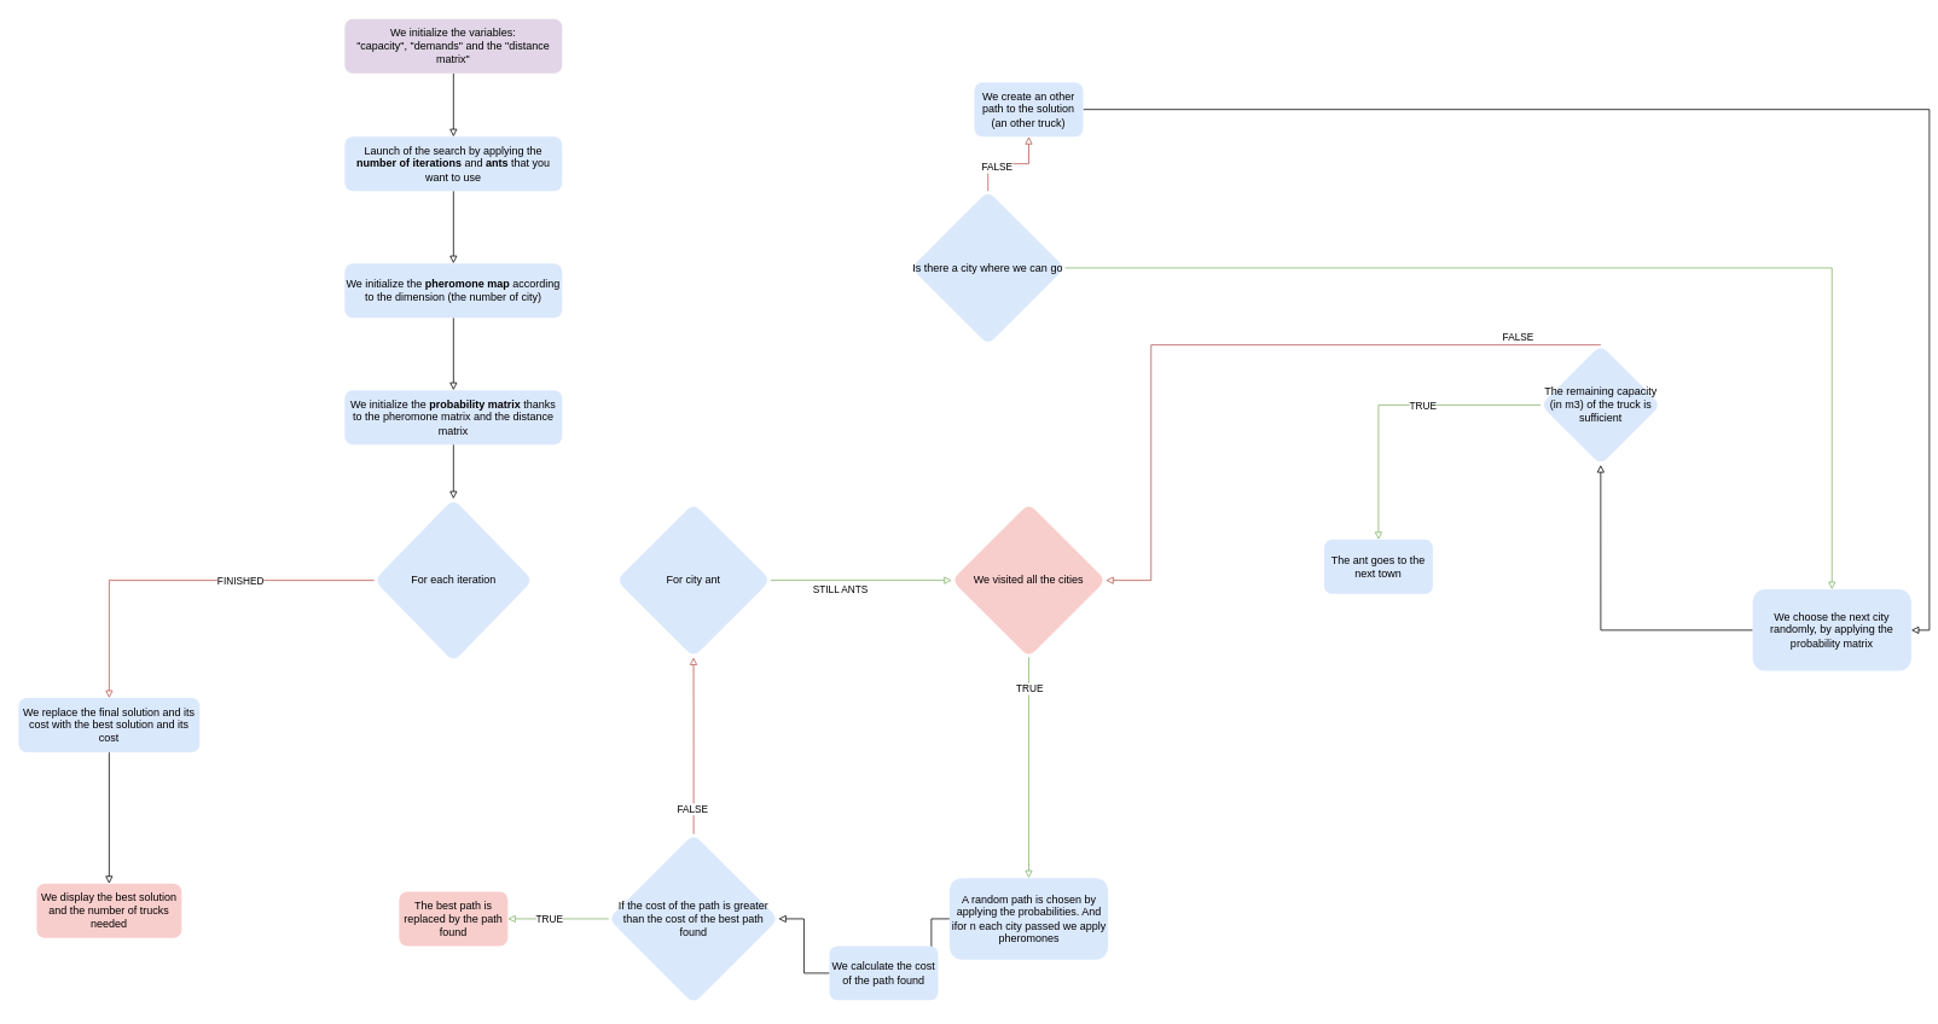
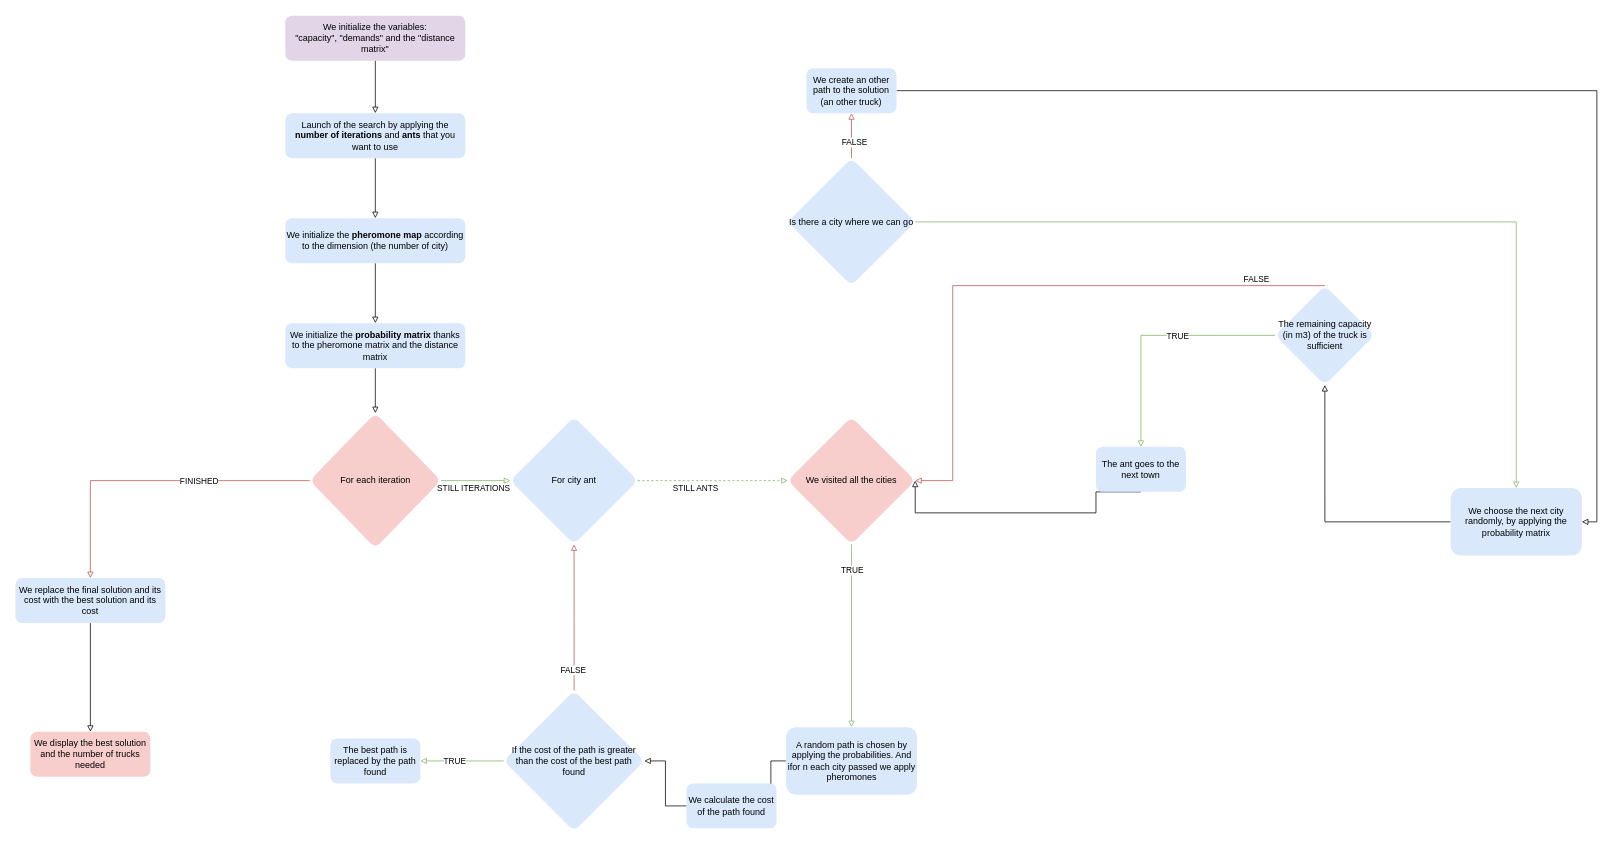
- <mxCell id="43" value="Is there a city where we can go" style="rhombus;whiteSpace=wrap;html=1;rounded=1;shadow=0;strokeColor=none;strokeWidth=1;fillColor=#dae8fc;glass=0;" vertex="1" parent="1"><mxGeometry x="1005" y="210" width="170" height="170" as="geometry" /></mxCell>
+ <mxCell id="43" value="Is there a city where we can go" style="rhombus;whiteSpace=wrap;html=1;rounded=1;shadow=0;strokeColor=none;strokeWidth=1;fillColor=#dae8fc;glass=0;" vertex="1" parent="1"><mxGeometry x="1050" y="210" width="170" height="170" as="geometry" /></mxCell>
- <mxCell id="14" value="For each iteration" style="rhombus;whiteSpace=wrap;html=1;rounded=1;shadow=0;strokeColor=none;strokeWidth=1;fillColor=#dae8fc;glass=0;" vertex="1" parent="1"><mxGeometry x="412.5" y="550" width="175" height="180" as="geometry" /></mxCell>
+ <mxCell id="14" value="For each iteration" style="rhombus;whiteSpace=wrap;html=1;rounded=1;shadow=0;strokeColor=none;strokeWidth=1;fillColor=#f8cecc;glass=0;" vertex="1" parent="1"><mxGeometry x="412.5" y="550" width="175" height="180" as="geometry" /></mxCell>
+ <mxCell id="10" style="edgeStyle=orthogonalEdgeStyle;rounded=0;orthogonalLoop=1;jettySize=auto;html=1;exitX=1;exitY=0.5;exitDx=0;exitDy=0;entryX=0;entryY=0.5;entryDx=0;entryDy=0;endArrow=block;endFill=0;strokeColor=#82b366;fillColor=#d5e8d4;" edge="1" parent="1" source="14" target="17"><mxGeometry relative="1" as="geometry" /></mxCell>
+ <mxCell id="11" value="STILL ITERATIONS" style="edgeLabel;html=1;align=center;verticalAlign=middle;resizable=0;points=[];" vertex="1" connectable="0" parent="10"><mxGeometry x="-0.313" relative="1" as="geometry"><mxPoint x="11" y="10" as="offset" /></mxGeometry></mxCell>
- <mxCell id="15" value="" style="edgeStyle=orthogonalEdgeStyle;rounded=0;orthogonalLoop=1;jettySize=auto;html=1;endArrow=block;endFill=0;strokeColor=#82b366;fillColor=#d5e8d4;entryX=0;entryY=0.5;entryDx=0;entryDy=0;" edge="1" parent="1" source="17" target="39"><mxGeometry relative="1" as="geometry" /></mxCell>
+ <mxCell id="15" value="" style="edgeStyle=orthogonalEdgeStyle;rounded=0;orthogonalLoop=1;jettySize=auto;html=1;endArrow=block;endFill=0;strokeColor=#82b366;fillColor=#d5e8d4;entryX=0;entryY=0.5;entryDx=0;entryDy=0;dashed=1;" edge="1" parent="1" source="17" target="39"><mxGeometry relative="1" as="geometry" /></mxCell>
+ <mxCell id="35" style="edgeStyle=orthogonalEdgeStyle;rounded=0;orthogonalLoop=1;jettySize=auto;html=1;entryX=1;entryY=0.5;entryDx=0;entryDy=0;endArrow=block;endFill=0;strokeColor=#000000;exitX=0.5;exitY=1;exitDx=0;exitDy=0;" edge="1" parent="1" source="36" target="39"><mxGeometry relative="1" as="geometry"><Array as="points"><mxPoint x="1461" y="683" /><mxPoint x="1220" y="683" /></Array></mxGeometry></mxCell>
- <mxCell id="27" value="The best path is replaced by the path found" style="whiteSpace=wrap;html=1;rounded=1;shadow=0;strokeColor=none;strokeWidth=1;fillColor=#f8cecc;glass=0;" vertex="1" parent="1"><mxGeometry x="440" y="983.75" width="120" height="60" as="geometry" /></mxCell>
+ <mxCell id="27" value="The best path is replaced by the path found" style="whiteSpace=wrap;html=1;rounded=1;shadow=0;strokeColor=none;strokeWidth=1;fillColor=#dae8fc;glass=0;" vertex="1" parent="1"><mxGeometry x="440" y="983.75" width="120" height="60" as="geometry" /></mxCell>
